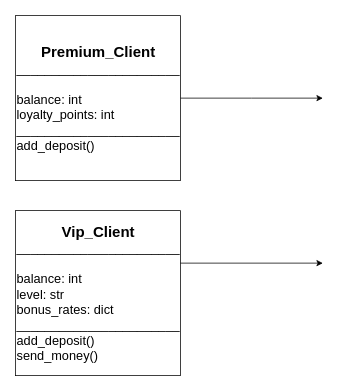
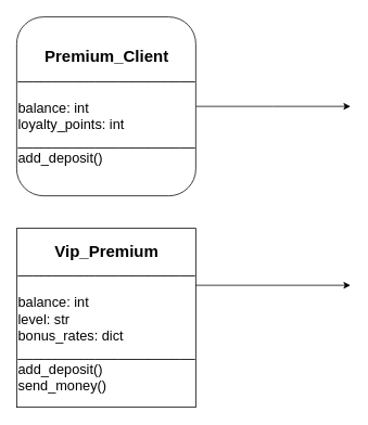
- <mxCell id="3" value="&lt;div style=&quot;font-size: 17px;&quot; align=&quot;center&quot;&gt;&lt;font style=&quot;font-size: 17px;&quot;&gt;&lt;b&gt;&lt;font style=&quot;font-size: 18px;&quot;&gt;&lt;font style=&quot;font-size: 19px;&quot;&gt;&lt;font style=&quot;font-size: 20px;&quot;&gt;Premium_Client&lt;/font&gt;&lt;/font&gt;&lt;/font&gt;&lt;/b&gt;&lt;/font&gt;&lt;/div&gt;&lt;div style=&quot;font-size: 17px;&quot; align=&quot;left&quot;&gt;&lt;font style=&quot;font-size: 17px;&quot;&gt;_______________________&lt;/font&gt;&lt;/div&gt;&lt;div style=&quot;font-size: 17px;&quot; align=&quot;left&quot;&gt;&lt;font style=&quot;font-size: 17px;&quot;&gt;&lt;br&gt;&lt;/font&gt;&lt;/div&gt;&lt;div style=&quot;font-size: 17px;&quot; align=&quot;left&quot;&gt;&lt;font style=&quot;font-size: 17px;&quot;&gt;balance: int&lt;br&gt;loyalty_points: int&lt;br&gt;&lt;/font&gt;&lt;/div&gt;&lt;div style=&quot;font-size: 17px;&quot; align=&quot;left&quot;&gt;_______________________&lt;/div&gt;&lt;div style=&quot;font-size: 17px;&quot; align=&quot;left&quot;&gt;add_deposit()&lt;br&gt;&lt;/div&gt;" style="whiteSpace=wrap;html=1;aspect=fixed;align=left;" parent="1" vertex="1"><mxGeometry x="20" y="20" width="220" height="220" as="geometry" /></mxCell>
+ <mxCell id="3" value="&lt;div style=&quot;font-size: 17px;&quot; align=&quot;center&quot;&gt;&lt;font style=&quot;font-size: 17px;&quot;&gt;&lt;b&gt;&lt;font style=&quot;font-size: 18px;&quot;&gt;&lt;font style=&quot;font-size: 19px;&quot;&gt;&lt;font style=&quot;font-size: 20px;&quot;&gt;Premium_Client&lt;/font&gt;&lt;/font&gt;&lt;/font&gt;&lt;/b&gt;&lt;/font&gt;&lt;/div&gt;&lt;div style=&quot;font-size: 17px;&quot; align=&quot;left&quot;&gt;&lt;font style=&quot;font-size: 17px;&quot;&gt;_______________________&lt;/font&gt;&lt;/div&gt;&lt;div style=&quot;font-size: 17px;&quot; align=&quot;left&quot;&gt;&lt;font style=&quot;font-size: 17px;&quot;&gt;&lt;br&gt;&lt;/font&gt;&lt;/div&gt;&lt;div style=&quot;font-size: 17px;&quot; align=&quot;left&quot;&gt;&lt;font style=&quot;font-size: 17px;&quot;&gt;balance: int&lt;br&gt;loyalty_points: int&lt;br&gt;&lt;/font&gt;&lt;/div&gt;&lt;div style=&quot;font-size: 17px;&quot; align=&quot;left&quot;&gt;_______________________&lt;/div&gt;&lt;div style=&quot;font-size: 17px;&quot; align=&quot;left&quot;&gt;add_deposit()&lt;br&gt;&lt;/div&gt;" style="whiteSpace=wrap;html=1;aspect=fixed;align=left;rounded=1;" parent="1" vertex="1"><mxGeometry x="20" y="20" width="220" height="220" as="geometry" /></mxCell>
- <mxCell id="4" value="&lt;div style=&quot;font-size: 17px;&quot; align=&quot;center&quot;&gt;&lt;font style=&quot;font-size: 17px;&quot;&gt;&lt;b&gt;&lt;font style=&quot;font-size: 18px;&quot;&gt;&lt;font style=&quot;font-size: 19px;&quot;&gt;&lt;font style=&quot;font-size: 20px;&quot;&gt;Vip_Client&lt;/font&gt;&lt;/font&gt;&lt;/font&gt;&lt;/b&gt;&lt;/font&gt;&lt;/div&gt;&lt;div style=&quot;font-size: 17px;&quot; align=&quot;left&quot;&gt;&lt;font style=&quot;font-size: 17px;&quot;&gt;_______________________&lt;/font&gt;&lt;/div&gt;&lt;div style=&quot;font-size: 17px;&quot; align=&quot;left&quot;&gt;&lt;font style=&quot;font-size: 17px;&quot;&gt;&lt;br&gt;&lt;/font&gt;&lt;/div&gt;&lt;div style=&quot;font-size: 17px;&quot; align=&quot;left&quot;&gt;&lt;font style=&quot;font-size: 17px;&quot;&gt;balance: int&lt;br&gt;level: str&lt;br&gt;bonus_rates: dict&lt;br&gt;&lt;/font&gt;&lt;/div&gt;&lt;div style=&quot;font-size: 17px;&quot; align=&quot;left&quot;&gt;_______________________&lt;/div&gt;&lt;div style=&quot;font-size: 17px;&quot; align=&quot;left&quot;&gt;add_deposit()&lt;br&gt;send_money()&lt;br&gt;&lt;/div&gt;" style="whiteSpace=wrap;html=1;aspect=fixed;align=left;" parent="1" vertex="1"><mxGeometry x="20" y="280" width="220" height="220" as="geometry" /></mxCell>
+ <mxCell id="4" value="&lt;div style=&quot;font-size: 17px;&quot; align=&quot;center&quot;&gt;&lt;font style=&quot;font-size: 17px;&quot;&gt;&lt;b&gt;&lt;font style=&quot;font-size: 18px;&quot;&gt;&lt;font style=&quot;font-size: 19px;&quot;&gt;&lt;font style=&quot;font-size: 20px;&quot;&gt;Vip_Premium&lt;/font&gt;&lt;/font&gt;&lt;/font&gt;&lt;/b&gt;&lt;/font&gt;&lt;/div&gt;&lt;div style=&quot;font-size: 17px;&quot; align=&quot;left&quot;&gt;&lt;font style=&quot;font-size: 17px;&quot;&gt;_______________________&lt;/font&gt;&lt;/div&gt;&lt;div style=&quot;font-size: 17px;&quot; align=&quot;left&quot;&gt;&lt;font style=&quot;font-size: 17px;&quot;&gt;&lt;br&gt;&lt;/font&gt;&lt;/div&gt;&lt;div style=&quot;font-size: 17px;&quot; align=&quot;left&quot;&gt;&lt;font style=&quot;font-size: 17px;&quot;&gt;balance: int&lt;br&gt;level: str&lt;br&gt;bonus_rates: dict&lt;br&gt;&lt;/font&gt;&lt;/div&gt;&lt;div style=&quot;font-size: 17px;&quot; align=&quot;left&quot;&gt;_______________________&lt;/div&gt;&lt;div style=&quot;font-size: 17px;&quot; align=&quot;left&quot;&gt;add_deposit()&lt;br&gt;send_money()&lt;br&gt;&lt;/div&gt;" style="whiteSpace=wrap;html=1;aspect=fixed;align=left;" parent="1" vertex="1"><mxGeometry x="20" y="280" width="220" height="220" as="geometry" /></mxCell>
